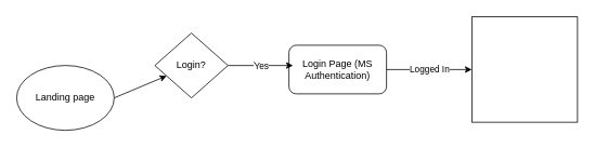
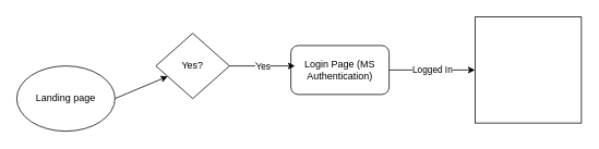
- <mxCell id="4" value="Login?" style="rhombus;whiteSpace=wrap;html=1;" vertex="1" parent="1"><mxGeometry x="190" y="40" width="90" height="80" as="geometry" /></mxCell>
+ <mxCell id="4" value="Yes?" style="rhombus;whiteSpace=wrap;html=1;" vertex="1" parent="1"><mxGeometry x="190" y="40" width="90" height="80" as="geometry" /></mxCell>
